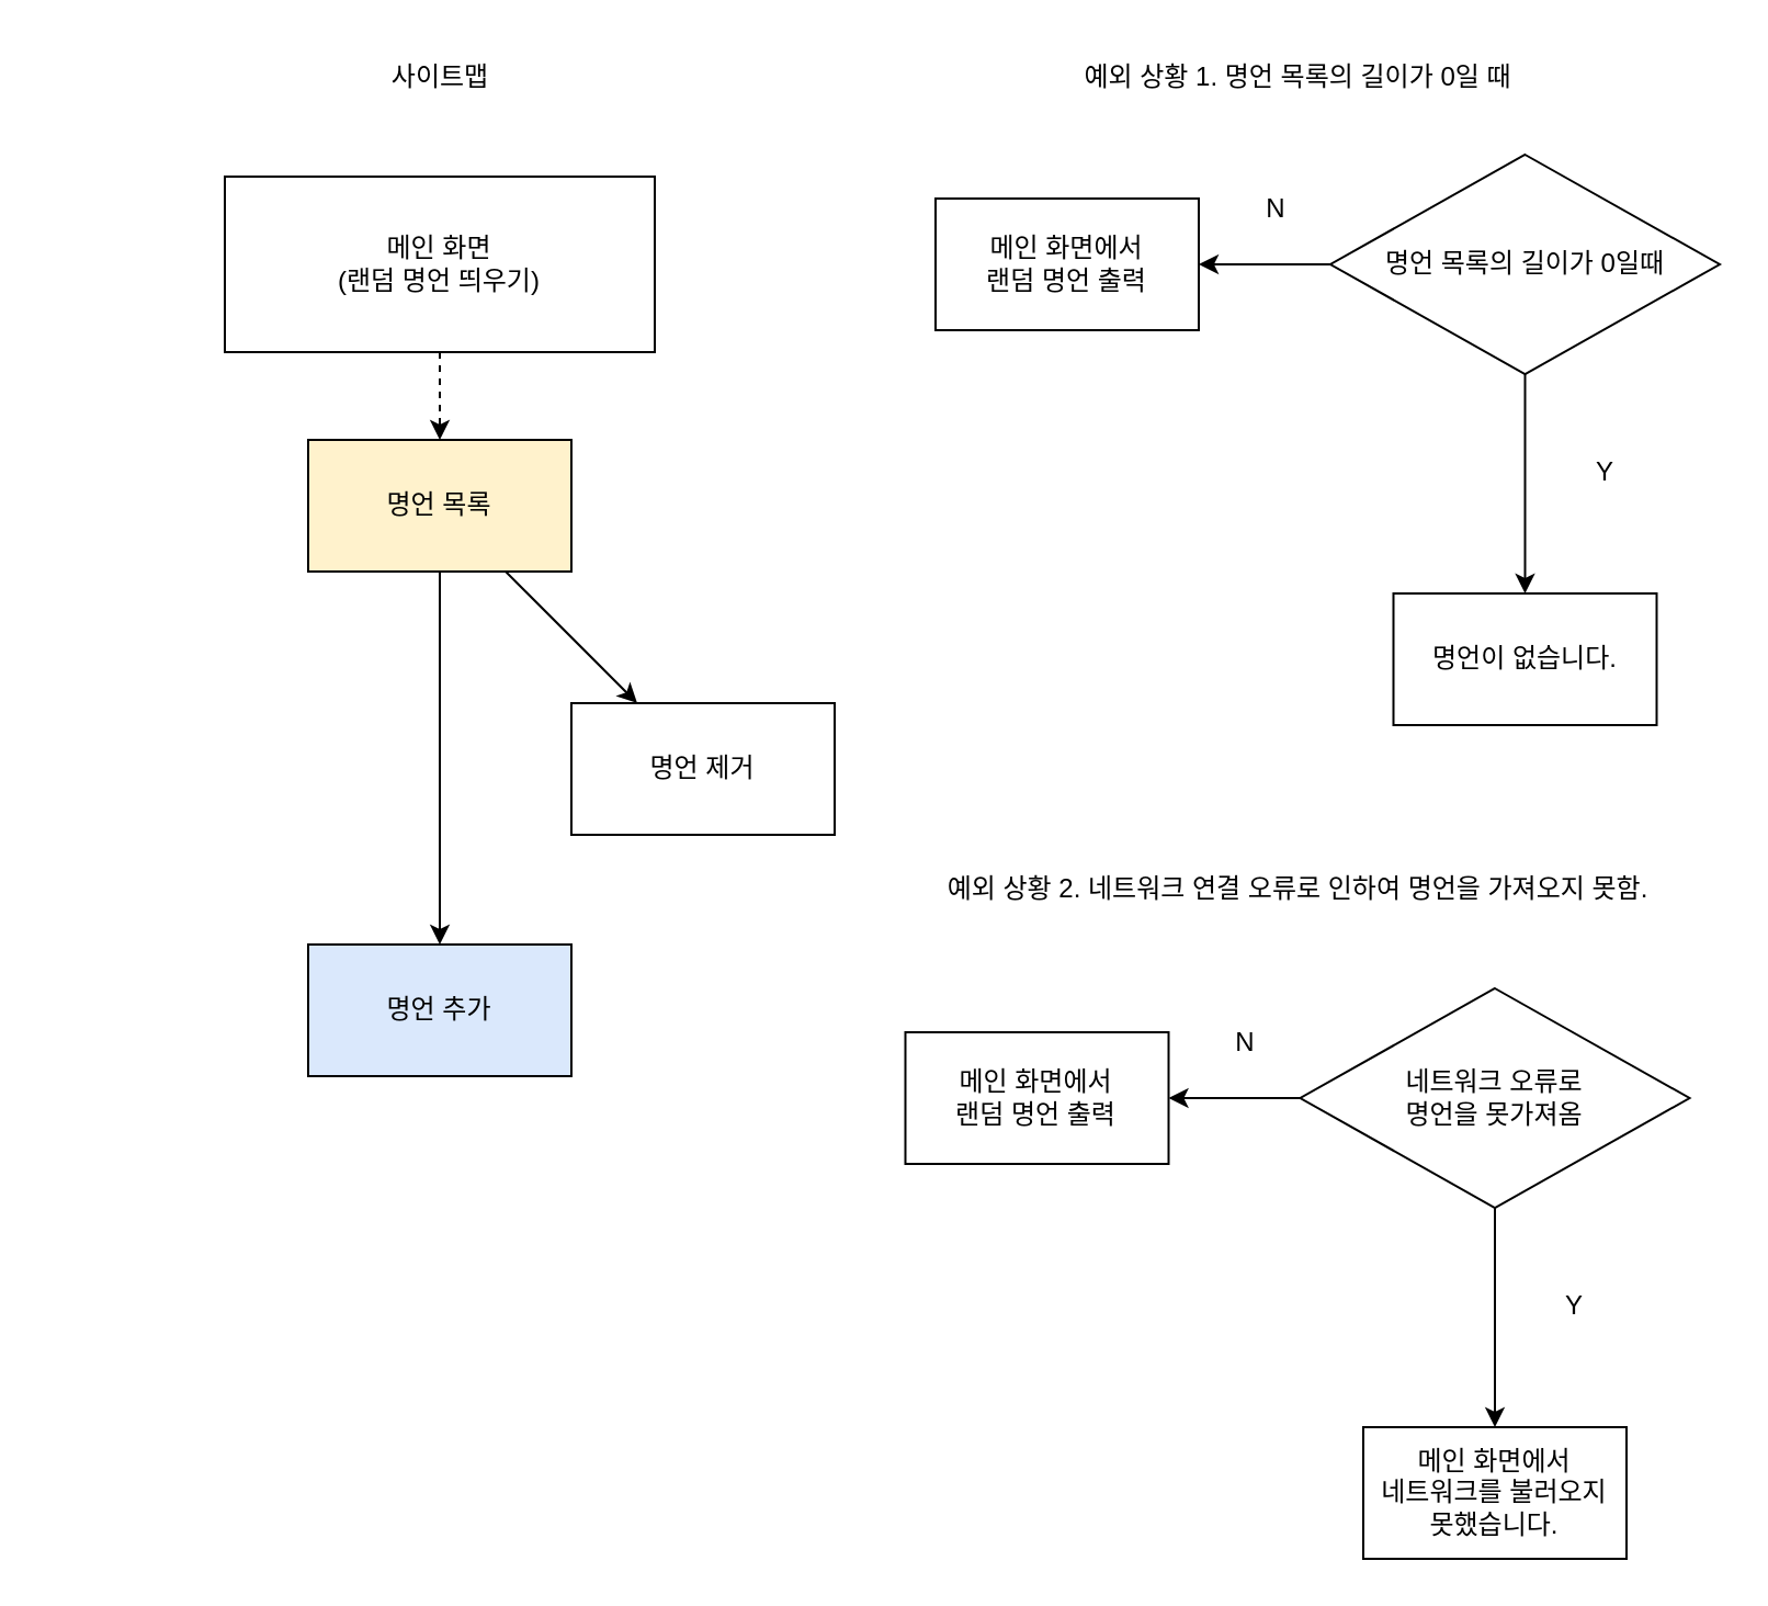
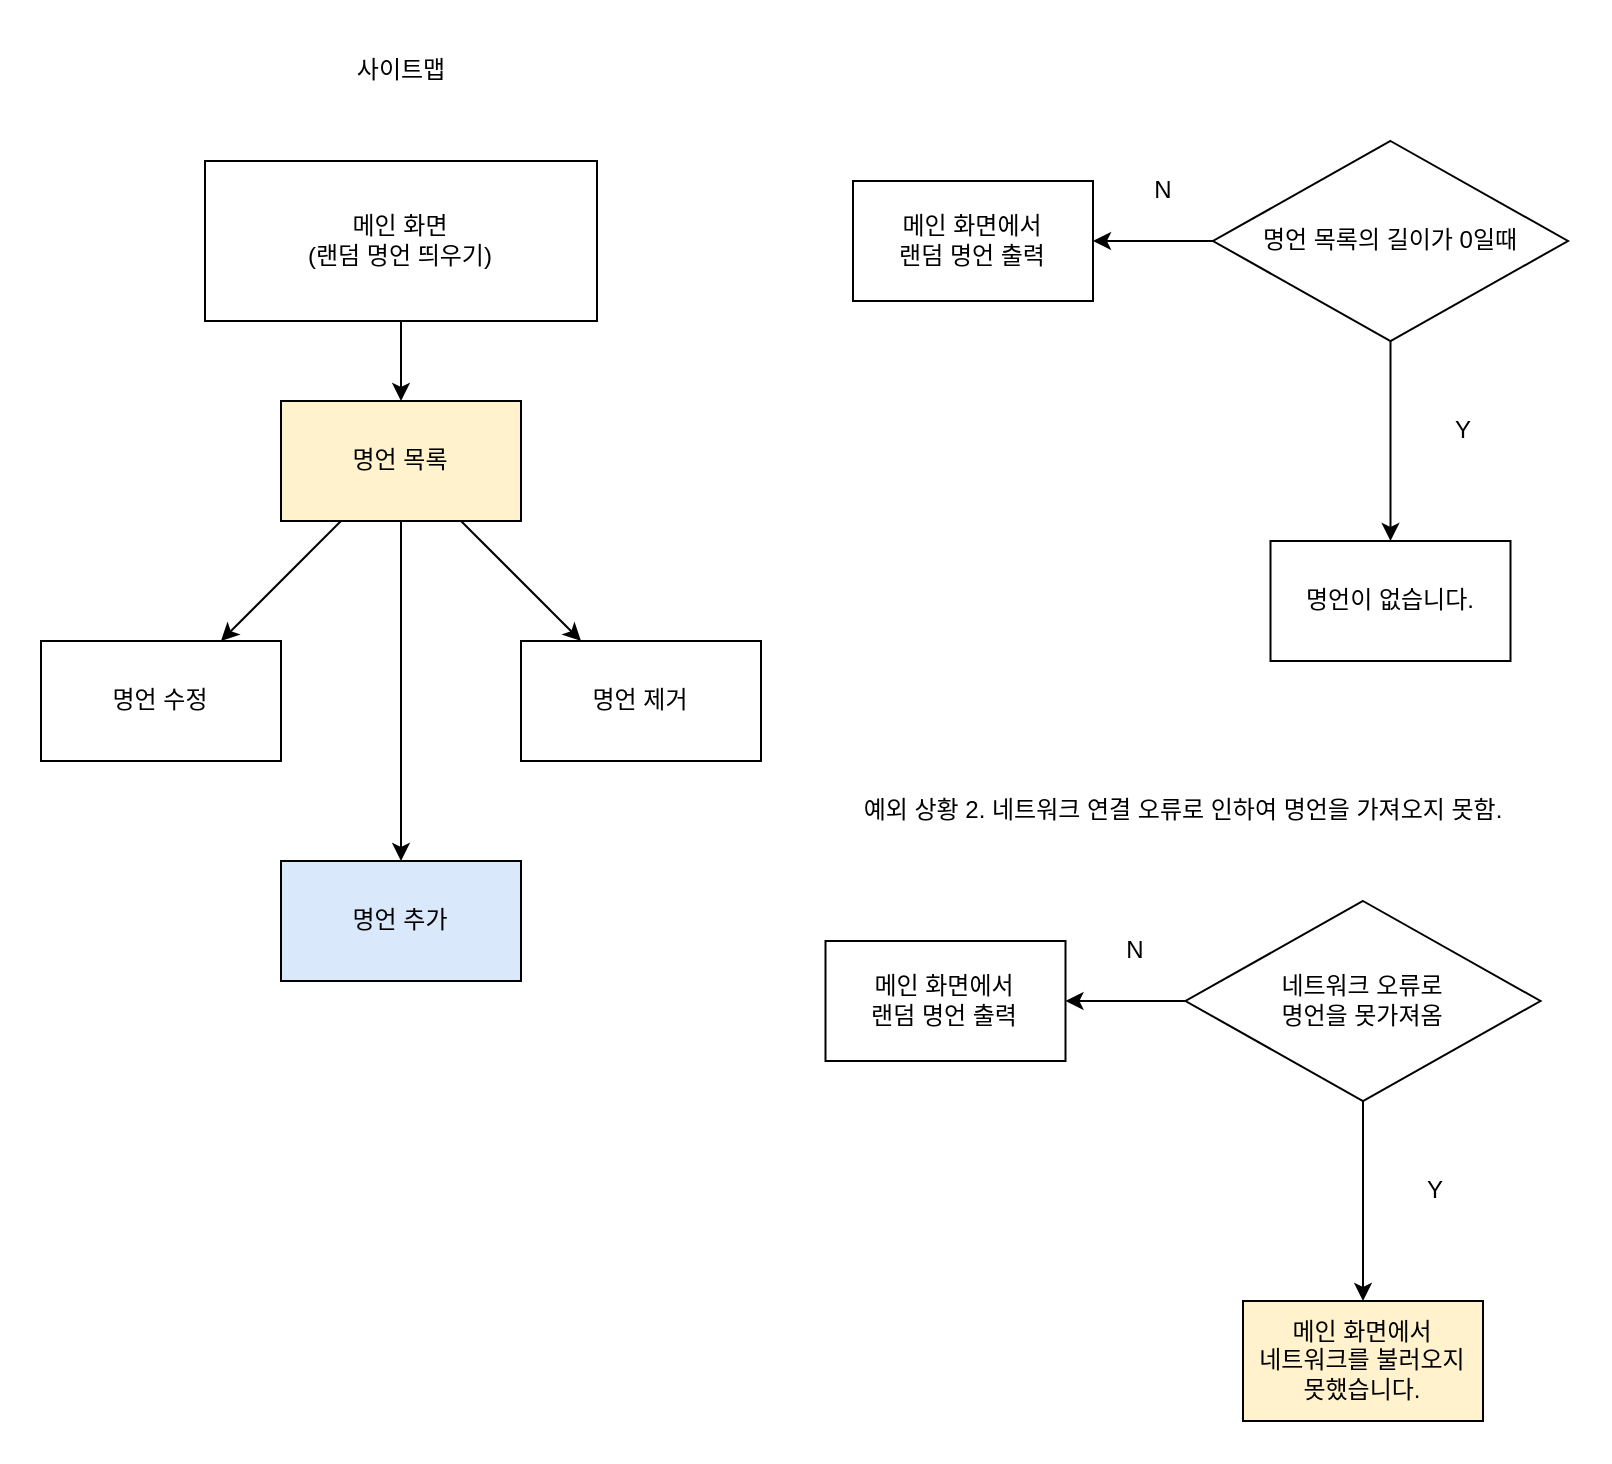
- <mxCell id="10" value="예외 상황 1. 명언 목록의 길이가 0일 때" style="text;html=1;align=center;verticalAlign=middle;resizable=0;points=[];autosize=1;strokeColor=none;fillColor=none;" parent="1" vertex="1"><mxGeometry x="486" y="20" width="210" height="30" as="geometry" /></mxCell>
- <mxCell id="2" value="" style="edgeStyle=none;html=1;dashed=1;" parent="1" source="3" target="7" edge="1"><mxGeometry relative="1" as="geometry" /></mxCell>
+ <mxCell id="2" value="" style="edgeStyle=none;html=1;" parent="1" source="3" target="7" edge="1"><mxGeometry relative="1" as="geometry" /></mxCell>
+ <mxCell id="4" value="" style="edgeStyle=none;html=1;" parent="1" source="7" target="8" edge="1"><mxGeometry relative="1" as="geometry" /></mxCell>
+ <mxCell id="8" value="명언 수정" style="rounded=0;whiteSpace=wrap;html=1;" parent="1" vertex="1"><mxGeometry x="20" y="320" width="120" height="60" as="geometry" /></mxCell>
- <mxCell id="25" value="메인 화면에서&lt;br&gt;네트워크를 불러오지&lt;br&gt;못했습니다." style="whiteSpace=wrap;html=1;" parent="1" vertex="1"><mxGeometry x="621" y="650" width="120" height="60" as="geometry" /></mxCell>
+ <mxCell id="25" value="메인 화면에서&lt;br&gt;네트워크를 불러오지&lt;br&gt;못했습니다." style="whiteSpace=wrap;html=1;fillColor=#fff2cc;" parent="1" vertex="1"><mxGeometry x="621" y="650" width="120" height="60" as="geometry" /></mxCell>
